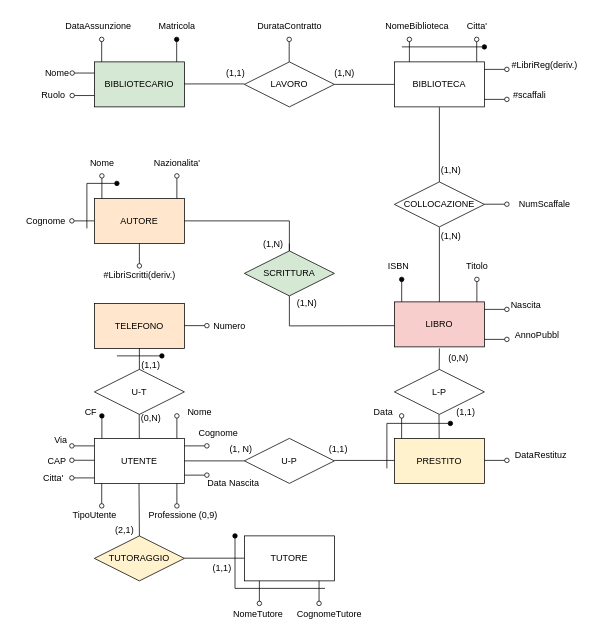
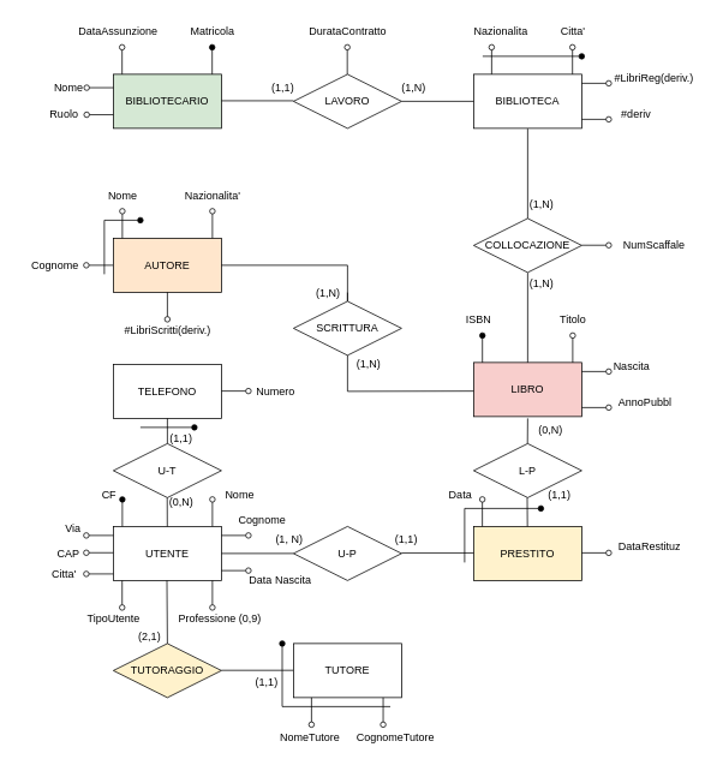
- <mxCell id="55" value="NomeBiblioteca" style="text;html=1;align=center;verticalAlign=middle;resizable=0;points=[];autosize=1;strokeColor=none;fillColor=none;" vertex="1" parent="1"><mxGeometry x="500" y="20" width="110" height="30" as="geometry" /></mxCell>
+ <mxCell id="55" value="Nazionalita" style="text;html=1;align=center;verticalAlign=middle;resizable=0;points=[];autosize=1;strokeColor=none;fillColor=none;" vertex="1" parent="1"><mxGeometry x="500" y="20" width="110" height="30" as="geometry" /></mxCell>
- <mxCell id="71" value="#scaffali" style="text;html=1;align=center;verticalAlign=middle;resizable=0;points=[];autosize=1;strokeColor=none;fillColor=none;" vertex="1" parent="1"><mxGeometry x="670" y="112" width="70" height="30" as="geometry" /></mxCell>
+ <mxCell id="71" value="#deriv" style="text;html=1;align=center;verticalAlign=middle;resizable=0;points=[];autosize=1;strokeColor=none;fillColor=none;" vertex="1" parent="1"><mxGeometry x="670" y="112" width="70" height="30" as="geometry" /></mxCell>
- <mxCell id="36" value="SCRITTURA" style="rhombus;whiteSpace=wrap;html=1;fillColor=#d5e8d4;" vertex="1" parent="1"><mxGeometry x="325" y="334" width="120" height="60" as="geometry" /></mxCell>
+ <mxCell id="36" value="SCRITTURA" style="rhombus;whiteSpace=wrap;html=1;" vertex="1" parent="1"><mxGeometry x="325" y="334" width="120" height="60" as="geometry" /></mxCell>
- <mxCell id="83" value="TELEFONO" style="rounded=0;whiteSpace=wrap;html=1;fillColor=#ffe6cc;" vertex="1" parent="1"><mxGeometry x="125" y="404" width="120" height="60" as="geometry" /></mxCell>
+ <mxCell id="83" value="TELEFONO" style="rounded=0;whiteSpace=wrap;html=1;" vertex="1" parent="1"><mxGeometry x="125" y="404" width="120" height="60" as="geometry" /></mxCell>
